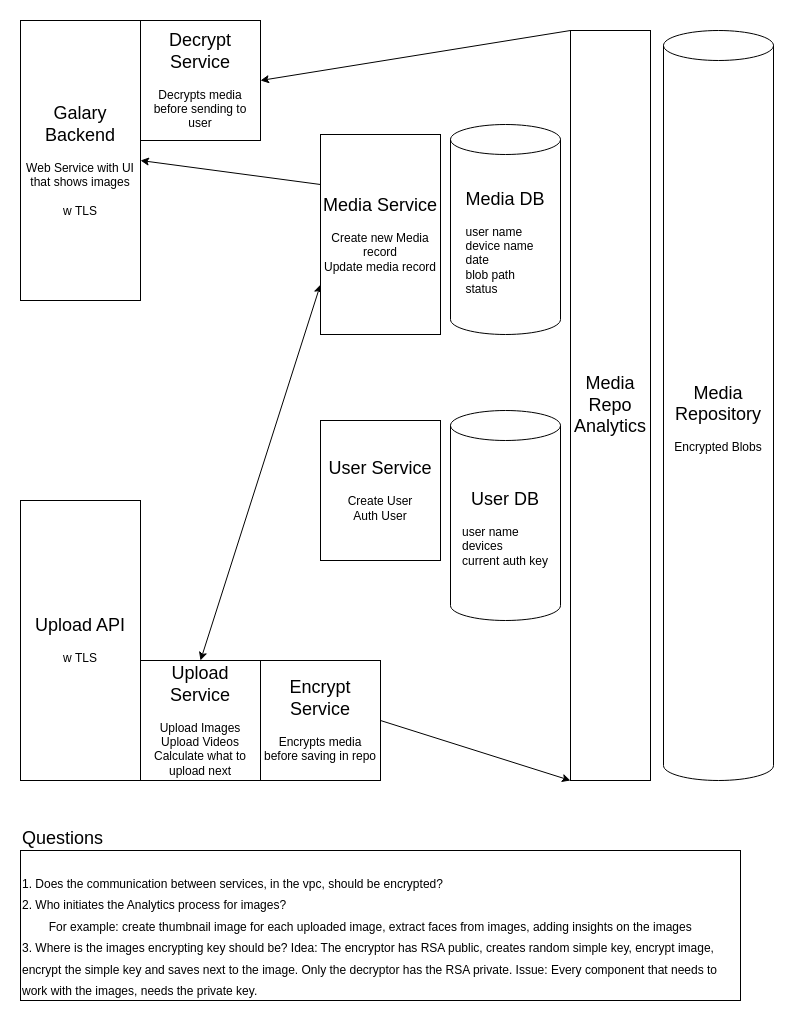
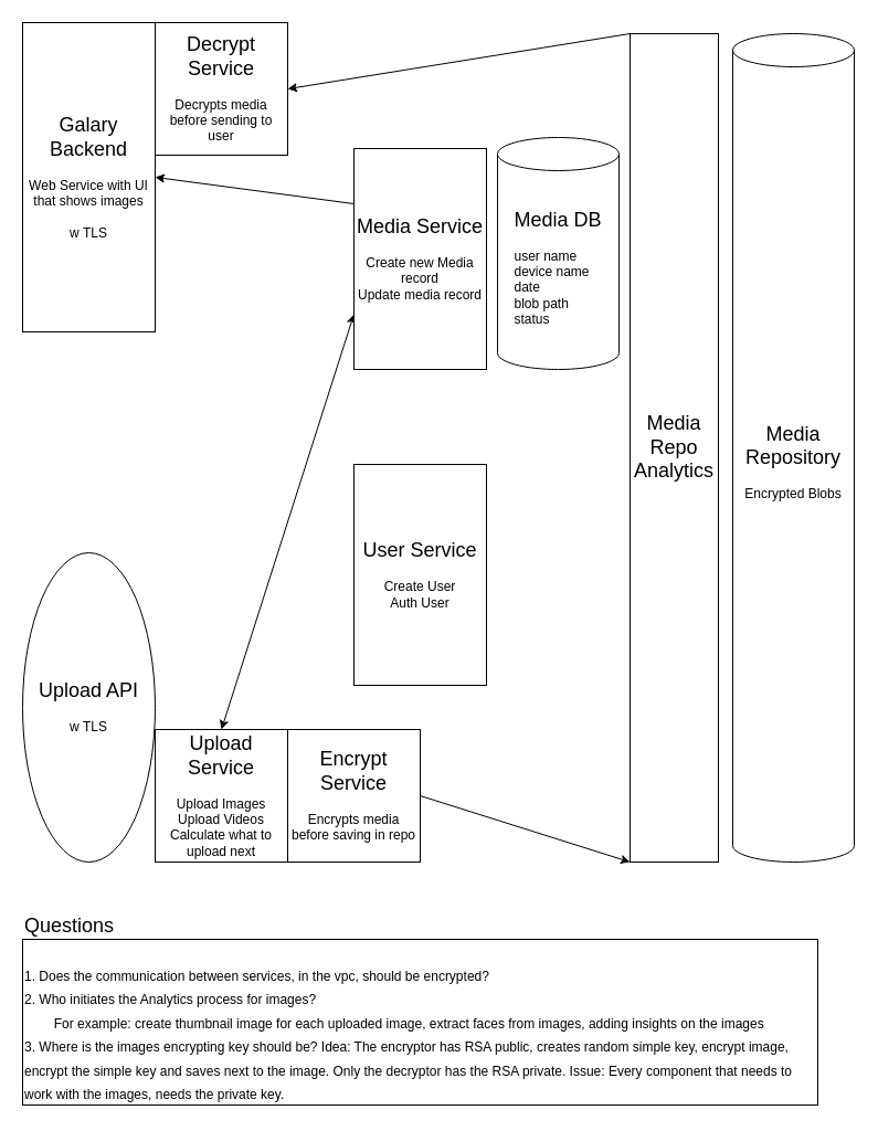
- <mxCell id="3" value="&lt;font style=&quot;font-size: 18px;&quot;&gt;User Service&lt;/font&gt;&lt;br&gt;&lt;br&gt;Create User&lt;br&gt;Auth User" style="rounded=0;whiteSpace=wrap;html=1;" vertex="1" parent="1"><mxGeometry x="320" y="420" width="120" height="140" as="geometry" /></mxCell>
+ <mxCell id="3" value="&lt;font style=&quot;font-size: 18px;&quot;&gt;User Service&lt;/font&gt;&lt;br&gt;&lt;br&gt;Create User&lt;br&gt;Auth User" style="rounded=0;whiteSpace=wrap;html=1;" vertex="1" parent="1"><mxGeometry x="320" y="420" width="120" height="200" as="geometry" /></mxCell>
- <mxCell id="12" value="&lt;font style=&quot;&quot;&gt;&lt;span style=&quot;font-size: 18px;&quot;&gt;User DB&lt;/span&gt;&lt;br&gt;&lt;br&gt;&lt;div style=&quot;text-align: left;&quot;&gt;&lt;span style=&quot;background-color: initial;&quot;&gt;user name&lt;/span&gt;&lt;/div&gt;&lt;font style=&quot;font-size: 12px;&quot;&gt;&lt;div style=&quot;text-align: left;&quot;&gt;&lt;span style=&quot;background-color: initial;&quot;&gt;devices&lt;/span&gt;&lt;/div&gt;&lt;div style=&quot;text-align: left;&quot;&gt;&lt;span style=&quot;background-color: initial;&quot;&gt;current auth key&lt;/span&gt;&lt;/div&gt;&lt;/font&gt;&lt;/font&gt;" style="shape=cylinder3;whiteSpace=wrap;html=1;boundedLbl=1;backgroundOutline=1;size=15;fontSize=12;" vertex="1" parent="1"><mxGeometry x="450" y="410" width="110" height="210" as="geometry" /></mxCell>
- <mxCell id="2" value="&lt;span style=&quot;font-size: 18px;&quot;&gt;Upload API&lt;/span&gt;&lt;br&gt;&lt;br&gt;&lt;font style=&quot;font-size: 12px;&quot;&gt;w TLS&lt;/font&gt;" style="rounded=0;whiteSpace=wrap;html=1;" vertex="1" parent="1"><mxGeometry x="20" y="500" width="120" height="280" as="geometry" /></mxCell>
+ <mxCell id="2" value="&lt;span style=&quot;font-size: 18px;&quot;&gt;Upload API&lt;/span&gt;&lt;br&gt;&lt;br&gt;&lt;font style=&quot;font-size: 12px;&quot;&gt;w TLS&lt;/font&gt;" style="ellipse;whiteSpace=wrap;html=1;" vertex="1" parent="1"><mxGeometry x="20" y="500" width="120" height="280" as="geometry" /></mxCell>
